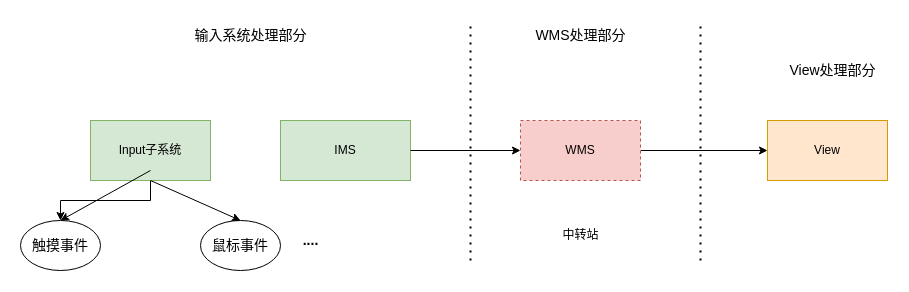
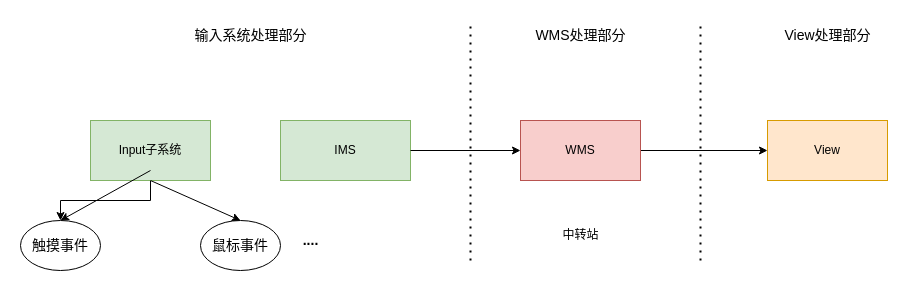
- <mxCell id="12" value="View处理部分" style="text;html=1;align=center;verticalAlign=middle;resizable=0;points=[];autosize=1;strokeColor=none;fillColor=none;fontSize=14;" parent="1" vertex="1"><mxGeometry x="777" y="55" width="110" height="30" as="geometry" /></mxCell>
+ <mxCell id="12" value="View处理部分" style="text;html=1;align=center;verticalAlign=middle;resizable=0;points=[];autosize=1;strokeColor=none;fillColor=none;fontSize=14;" parent="1" vertex="1"><mxGeometry x="772" y="20" width="110" height="30" as="geometry" /></mxCell>
- <mxCell id="3" value="WMS" style="rounded=0;whiteSpace=wrap;html=1;fillColor=#f8cecc;strokeColor=#b85450;dashed=1;" parent="1" vertex="1"><mxGeometry x="520" y="120" width="120" height="60" as="geometry" /></mxCell>
+ <mxCell id="3" value="WMS" style="rounded=0;whiteSpace=wrap;html=1;fillColor=#f8cecc;strokeColor=#b85450;" parent="1" vertex="1"><mxGeometry x="520" y="120" width="120" height="60" as="geometry" /></mxCell>
